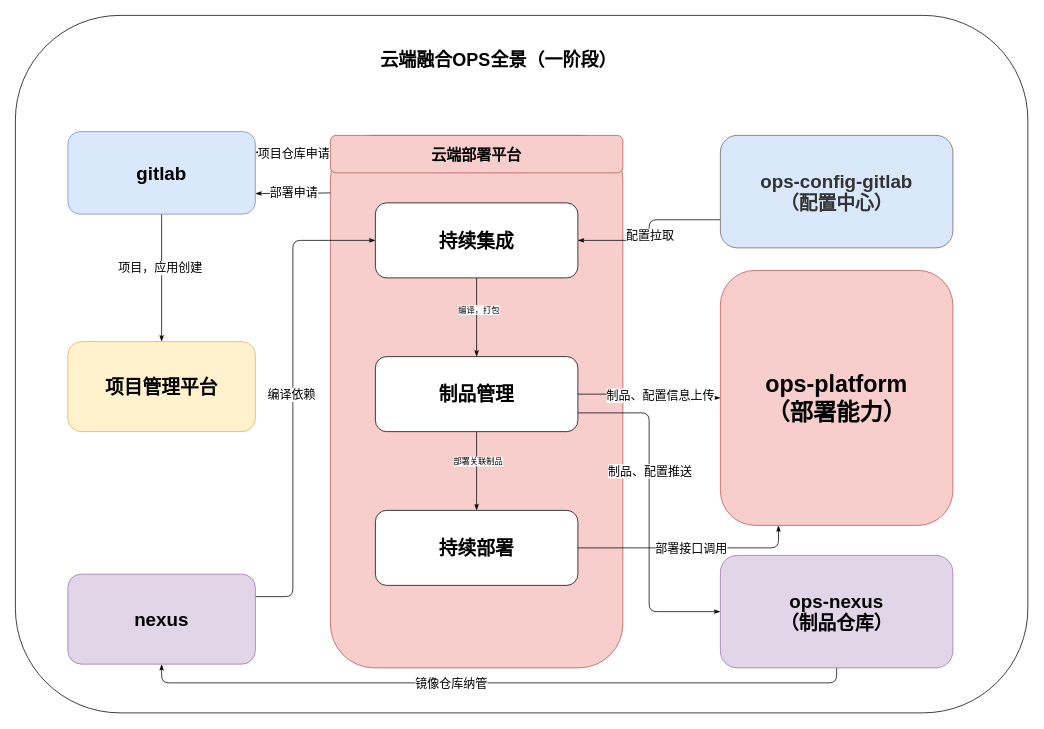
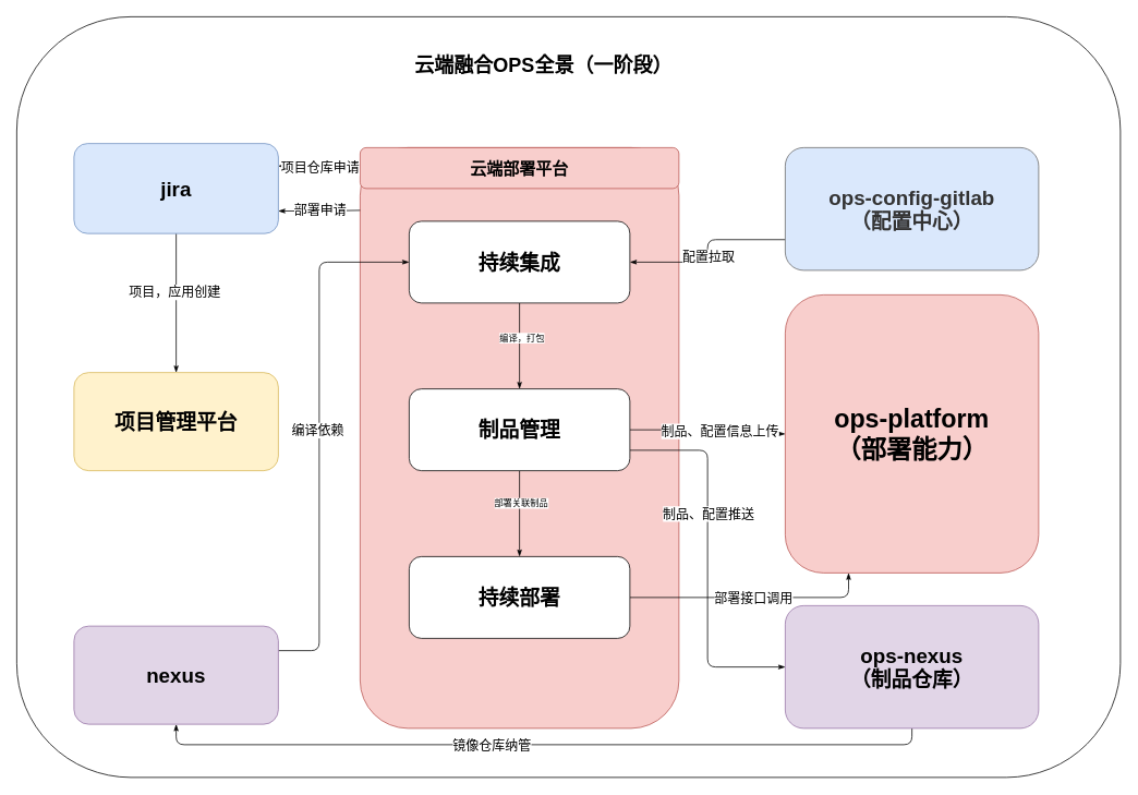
- <mxCell id="18" value="&lt;b&gt;&lt;font style=&quot;font-size: 25px;&quot;&gt;gitlab&lt;/font&gt;&lt;/b&gt;" style="rounded=1;whiteSpace=wrap;html=1;fillColor=#dae8fc;strokeColor=#6c8ebf;" parent="1" vertex="1"><mxGeometry x="90" y="175" width="250" height="110" as="geometry" /></mxCell>
+ <mxCell id="18" value="&lt;b&gt;&lt;font style=&quot;font-size: 25px;&quot;&gt;jira&lt;/font&gt;&lt;/b&gt;" style="rounded=1;whiteSpace=wrap;html=1;fillColor=#dae8fc;strokeColor=#6c8ebf;" parent="1" vertex="1"><mxGeometry x="90" y="175" width="250" height="110" as="geometry" /></mxCell>
